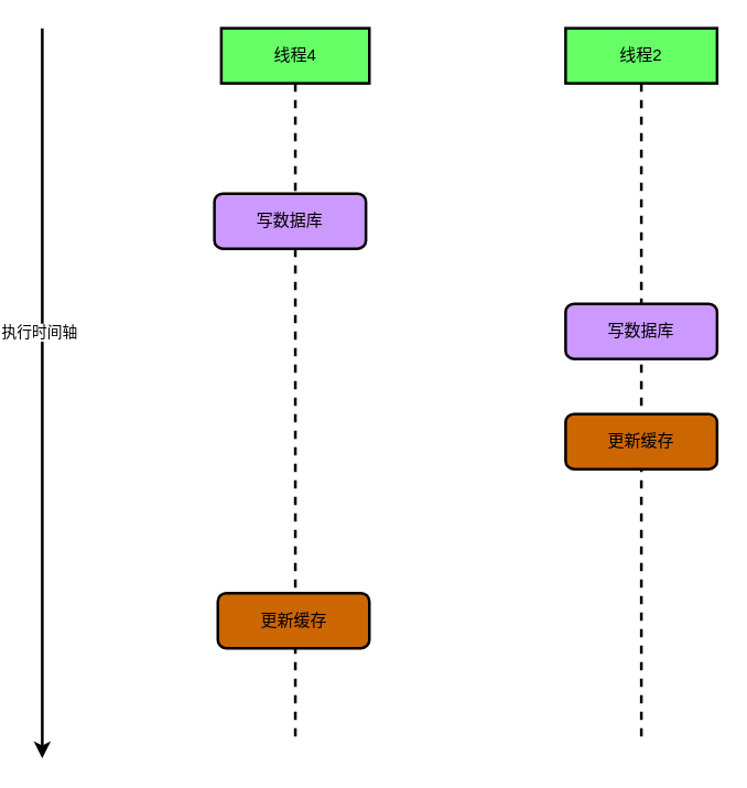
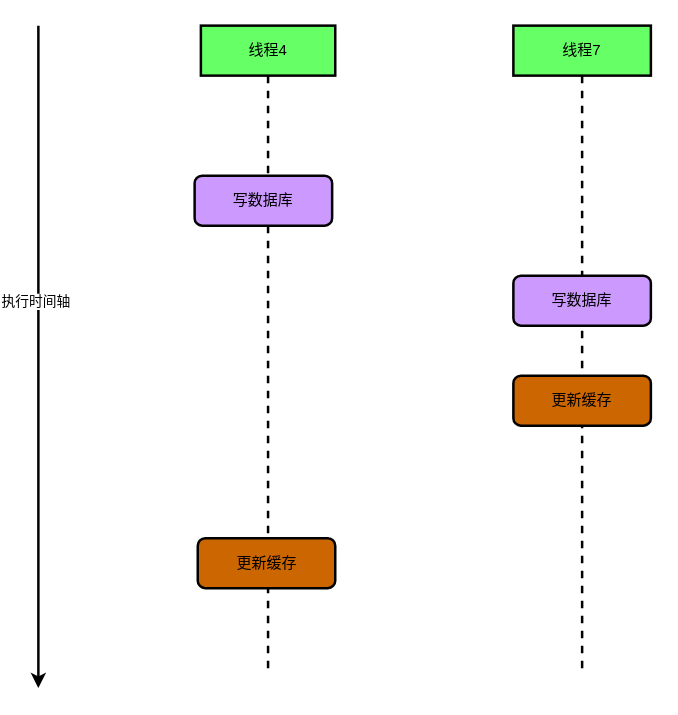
- <mxCell id="7" value="线程2" style="shape=umlLifeline;perimeter=lifelinePerimeter;whiteSpace=wrap;html=1;container=1;collapsible=0;recursiveResize=0;outlineConnect=0;fillColor=#66FF66;strokeWidth=2;" vertex="1" parent="1"><mxGeometry x="400" y="20" width="110" height="520" as="geometry" /></mxCell>
+ <mxCell id="7" value="线程7" style="shape=umlLifeline;perimeter=lifelinePerimeter;whiteSpace=wrap;html=1;container=1;collapsible=0;recursiveResize=0;outlineConnect=0;fillColor=#66FF66;strokeWidth=2;" vertex="1" parent="1"><mxGeometry x="400" y="20" width="110" height="520" as="geometry" /></mxCell>
